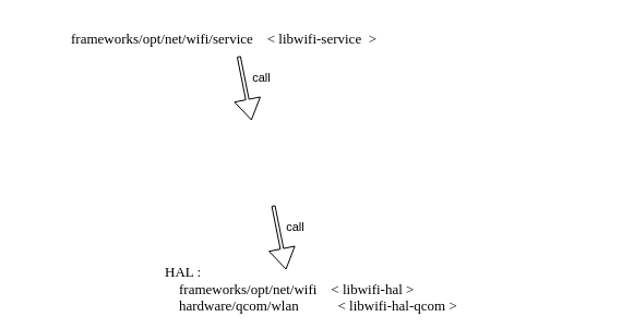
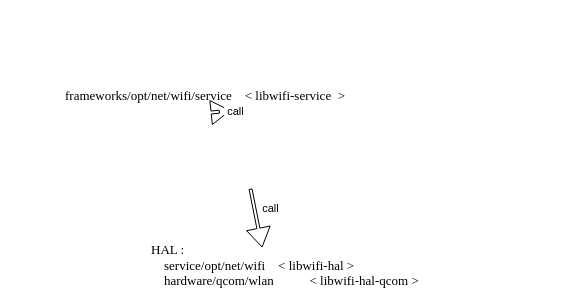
- <mxCell id="2" value="&lt;font face=&quot;Comic Sans MS&quot; style=&quot;font-size: 13px&quot;&gt;frameworks/opt/net/wifi/service&amp;nbsp; &amp;nbsp; &amp;lt; libwifi-service&amp;nbsp; &amp;gt;&lt;/font&gt;" style="text;html=1;strokeColor=none;fillColor=none;align=center;verticalAlign=middle;whiteSpace=wrap;rounded=0;" parent="1" vertex="1"><mxGeometry x="20" y="20" width="370" height="30" as="geometry" /></mxCell>
+ <mxCell id="2" value="&lt;font face=&quot;Comic Sans MS&quot; style=&quot;font-size: 13px&quot;&gt;frameworks/opt/net/wifi/service&amp;nbsp; &amp;nbsp; &amp;lt; libwifi-service&amp;nbsp; &amp;gt;&lt;/font&gt;" style="text;html=1;strokeColor=none;fillColor=none;align=center;verticalAlign=middle;whiteSpace=wrap;rounded=0;" parent="1" vertex="1"><mxGeometry x="20" y="80" width="370" height="30" as="geometry" /></mxCell>
- <mxCell id="3" value="&lt;div&gt;&lt;font face=&quot;comic sans ms&quot;&gt;&lt;span style=&quot;font-size: 13px&quot;&gt;HAL :&lt;/span&gt;&lt;/font&gt;&lt;/div&gt;&lt;div&gt;&lt;font face=&quot;comic sans ms&quot;&gt;&lt;span style=&quot;font-size: 13px&quot;&gt;&amp;nbsp; &amp;nbsp; frameworks/opt/net/wifi&amp;nbsp; &amp;nbsp; &amp;lt; libwifi-hal &amp;gt;&lt;/span&gt;&lt;/font&gt;&lt;/div&gt;&lt;div&gt;&lt;font face=&quot;comic sans ms&quot;&gt;&lt;span style=&quot;font-size: 13px&quot;&gt;&amp;nbsp; &amp;nbsp; hardware/qcom/wlan&amp;nbsp; &amp;nbsp; &amp;nbsp; &amp;nbsp; &amp;nbsp; &amp;nbsp;&amp;lt; libwifi-hal-qcom &amp;gt;&lt;/span&gt;&lt;/font&gt;&lt;/div&gt;" style="text;html=1;strokeColor=none;fillColor=none;align=left;verticalAlign=middle;whiteSpace=wrap;rounded=0;" parent="1" vertex="1"><mxGeometry x="149" y="250" width="410" height="30" as="geometry" /></mxCell>
+ <mxCell id="3" value="&lt;div&gt;&lt;font face=&quot;comic sans ms&quot;&gt;&lt;span style=&quot;font-size: 13px&quot;&gt;HAL :&lt;/span&gt;&lt;/font&gt;&lt;/div&gt;&lt;div&gt;&lt;font face=&quot;comic sans ms&quot;&gt;&lt;span style=&quot;font-size: 13px&quot;&gt;&amp;nbsp; &amp;nbsp; service/opt/net/wifi&amp;nbsp; &amp;nbsp; &amp;lt; libwifi-hal &amp;gt;&lt;/span&gt;&lt;/font&gt;&lt;/div&gt;&lt;div&gt;&lt;font face=&quot;comic sans ms&quot;&gt;&lt;span style=&quot;font-size: 13px&quot;&gt;&amp;nbsp; &amp;nbsp; hardware/qcom/wlan&amp;nbsp; &amp;nbsp; &amp;nbsp; &amp;nbsp; &amp;nbsp; &amp;nbsp;&amp;lt; libwifi-hal-qcom &amp;gt;&lt;/span&gt;&lt;/font&gt;&lt;/div&gt;" style="text;html=1;strokeColor=none;fillColor=none;align=left;verticalAlign=middle;whiteSpace=wrap;rounded=0;" parent="1" vertex="1"><mxGeometry x="149" y="250" width="410" height="30" as="geometry" /></mxCell>
